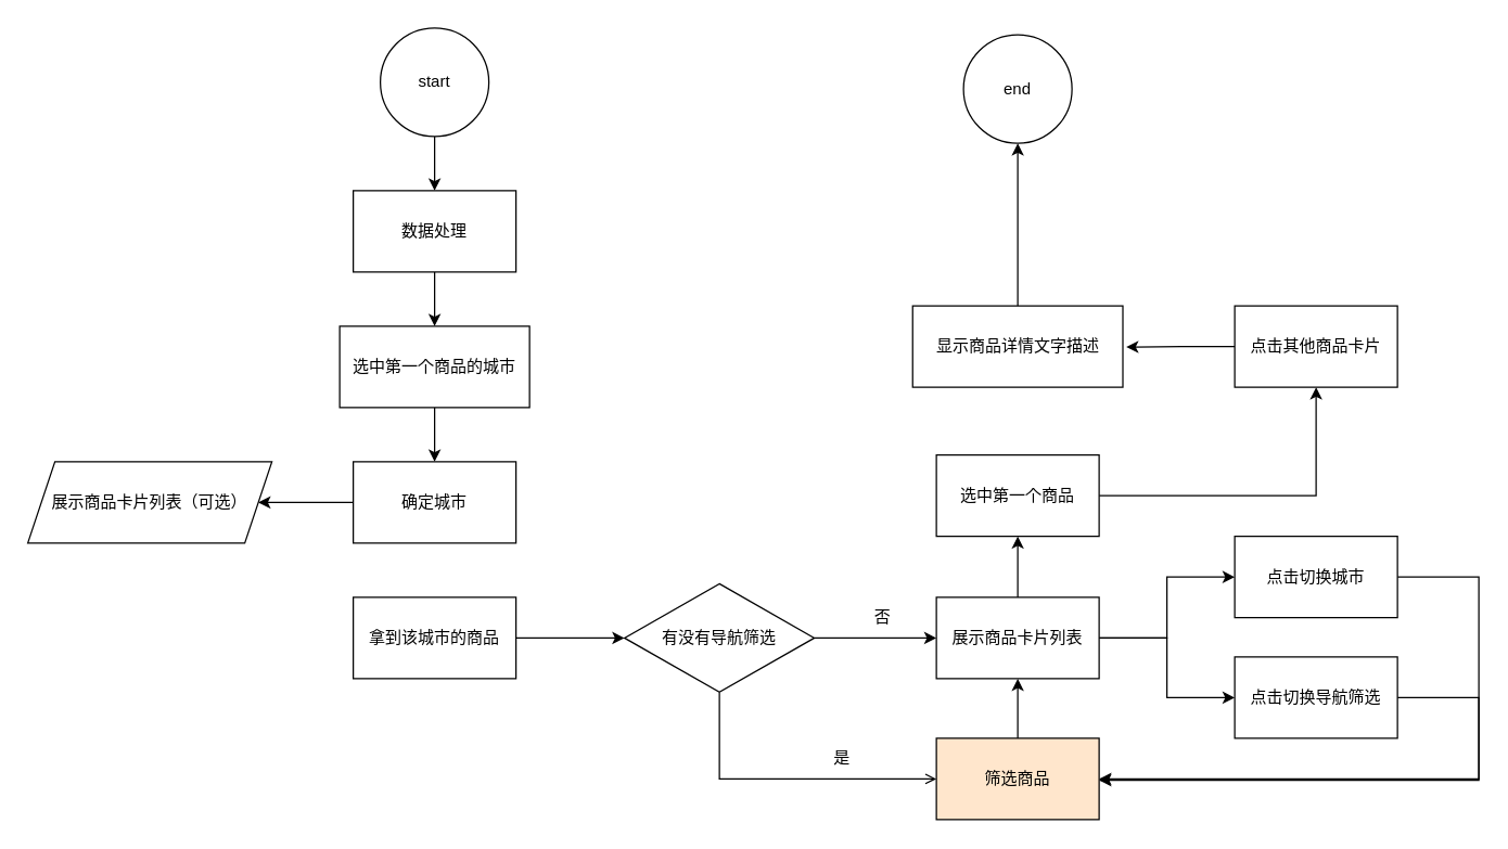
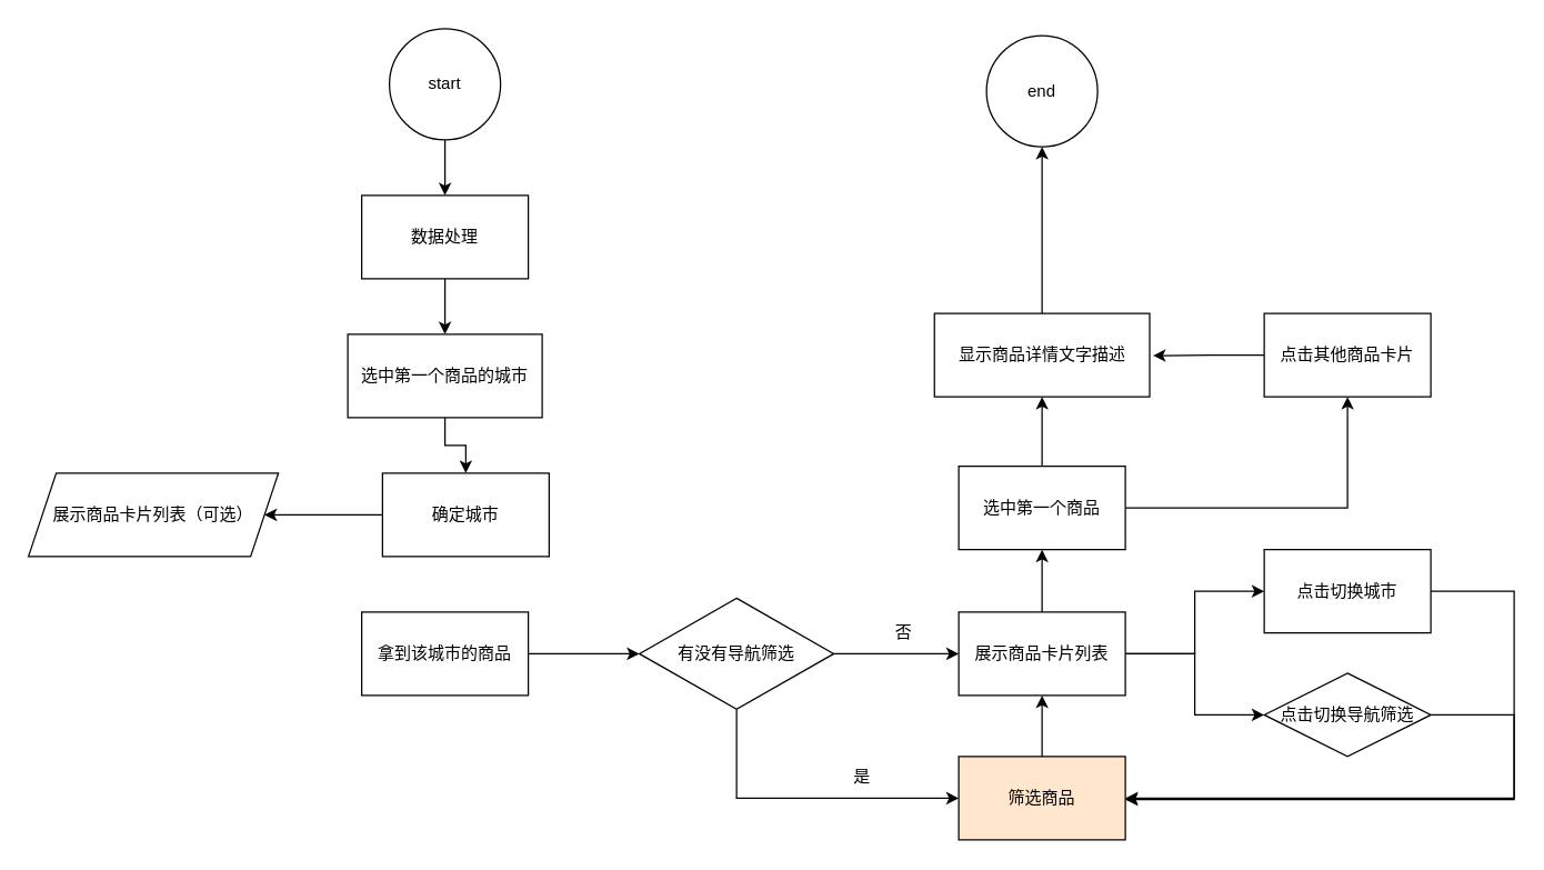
+ <mxCell id="17" style="edgeStyle=orthogonalEdgeStyle;rounded=0;orthogonalLoop=1;jettySize=auto;html=1;exitX=0.5;exitY=0;exitDx=0;exitDy=0;entryX=0.5;entryY=1;entryDx=0;entryDy=0;" edge="1" parent="1" source="19" target="21"><mxGeometry relative="1" as="geometry" /></mxCell>
- <mxCell id="12" value="确定城市" style="whiteSpace=wrap;html=1;rounded=0;" vertex="1" parent="1"><mxGeometry x="260" y="340" width="120" height="60" as="geometry" /></mxCell>
+ <mxCell id="12" value="确定城市" style="whiteSpace=wrap;html=1;rounded=0;" vertex="1" parent="1"><mxGeometry x="275" y="340" width="120" height="60" as="geometry" /></mxCell>
- <mxCell id="30" value="点击切换导航筛选" style="whiteSpace=wrap;html=1;rounded=0;" vertex="1" parent="1"><mxGeometry x="910" y="484" width="120" height="60" as="geometry" /></mxCell>
+ <mxCell id="30" value="点击切换导航筛选" style="rhombus;whiteSpace=wrap;html=1;" vertex="1" parent="1"><mxGeometry x="910" y="484" width="120" height="60" as="geometry" /></mxCell>
- <mxCell id="3" style="edgeStyle=orthogonalEdgeStyle;rounded=0;orthogonalLoop=1;jettySize=auto;html=1;exitX=0.5;exitY=1;exitDx=0;exitDy=0;entryX=0;entryY=0.5;entryDx=0;entryDy=0;endArrow=open;" edge="1" parent="1" source="4" target="6"><mxGeometry relative="1" as="geometry" /></mxCell>
+ <mxCell id="3" style="edgeStyle=orthogonalEdgeStyle;rounded=0;orthogonalLoop=1;jettySize=auto;html=1;exitX=0.5;exitY=1;exitDx=0;exitDy=0;entryX=0;entryY=0.5;entryDx=0;entryDy=0;" edge="1" parent="1" source="4" target="6"><mxGeometry relative="1" as="geometry" /></mxCell>
